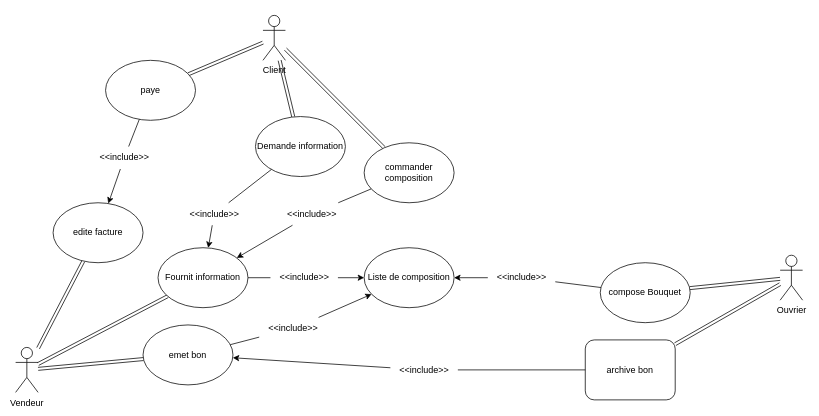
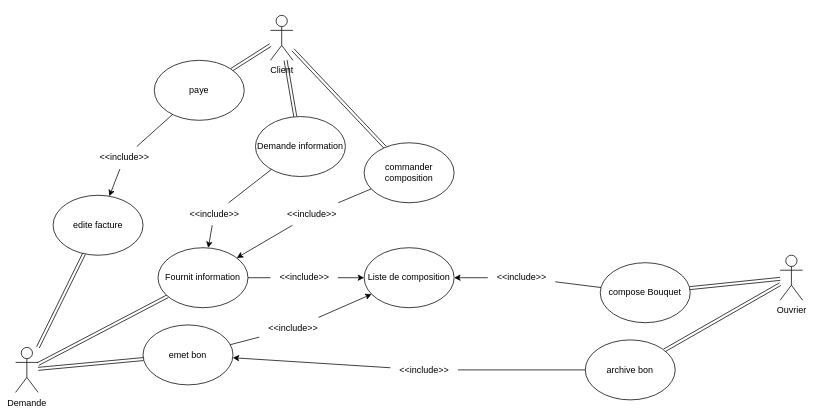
- <mxCell id="5" value="Client" style="shape=umlActor;verticalLabelPosition=bottom;verticalAlign=top;html=1;outlineConnect=0;" vertex="1" parent="1"><mxGeometry x="350" y="20" width="30" height="60" as="geometry" /></mxCell>
+ <mxCell id="5" value="Client" style="shape=umlActor;verticalLabelPosition=bottom;verticalAlign=top;html=1;outlineConnect=0;" vertex="1" parent="1"><mxGeometry x="360" y="20" width="30" height="60" as="geometry" /></mxCell>
- <mxCell id="40" value="paye" style="ellipse;whiteSpace=wrap;html=1;" vertex="1" parent="1"><mxGeometry x="140" y="80" width="120" height="80" as="geometry" /></mxCell>
+ <mxCell id="40" value="paye" style="ellipse;whiteSpace=wrap;html=1;" vertex="1" parent="1"><mxGeometry x="205" y="80" width="120" height="80" as="geometry" /></mxCell>
- <mxCell id="38" value="edite facture" style="ellipse;whiteSpace=wrap;html=1;" vertex="1" parent="1"><mxGeometry x="70" y="270" width="120" height="80" as="geometry" /></mxCell>
+ <mxCell id="38" value="edite facture" style="ellipse;whiteSpace=wrap;html=1;" vertex="1" parent="1"><mxGeometry x="70" y="260" width="120" height="80" as="geometry" /></mxCell>
- <mxCell id="33" value="archive bon" style="whiteSpace=wrap;html=1;rounded=1;" vertex="1" parent="1"><mxGeometry x="780" y="453" width="120" height="80" as="geometry" /></mxCell>
+ <mxCell id="33" value="archive bon" style="ellipse;whiteSpace=wrap;html=1;" vertex="1" parent="1"><mxGeometry x="780" y="453" width="120" height="80" as="geometry" /></mxCell>
- <mxCell id="9" value="Vendeur" style="shape=umlActor;verticalLabelPosition=bottom;verticalAlign=top;html=1;outlineConnect=0;" vertex="1" parent="1"><mxGeometry x="20" y="463" width="30" height="60" as="geometry" /></mxCell>
+ <mxCell id="9" value="Demande" style="shape=umlActor;verticalLabelPosition=bottom;verticalAlign=top;html=1;outlineConnect=0;" vertex="1" parent="1"><mxGeometry x="20" y="463" width="30" height="60" as="geometry" /></mxCell>
